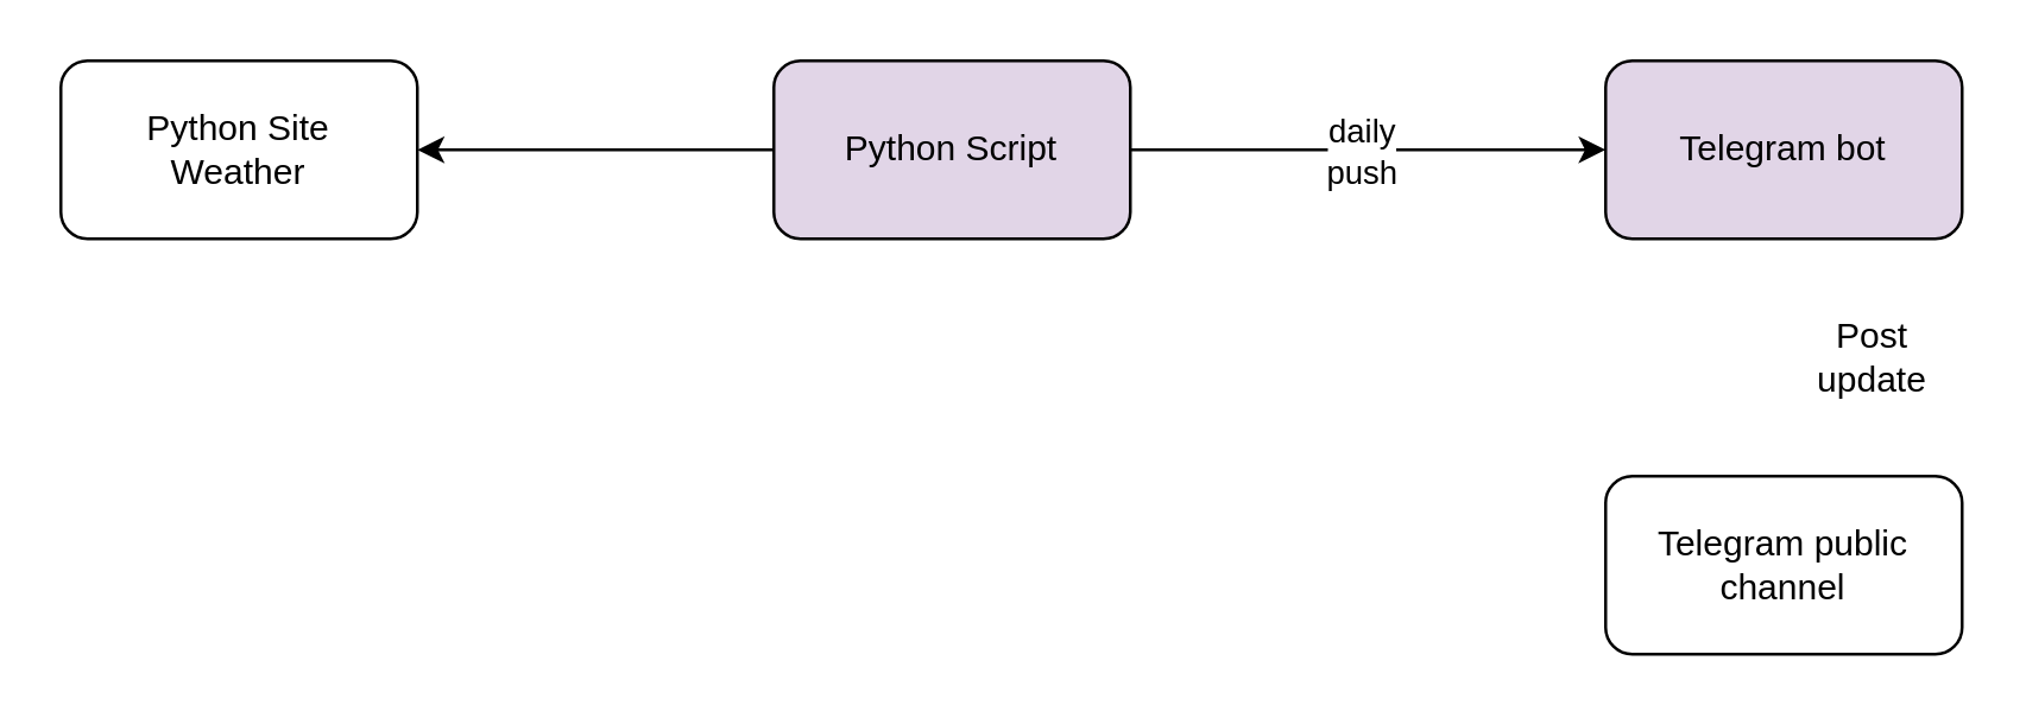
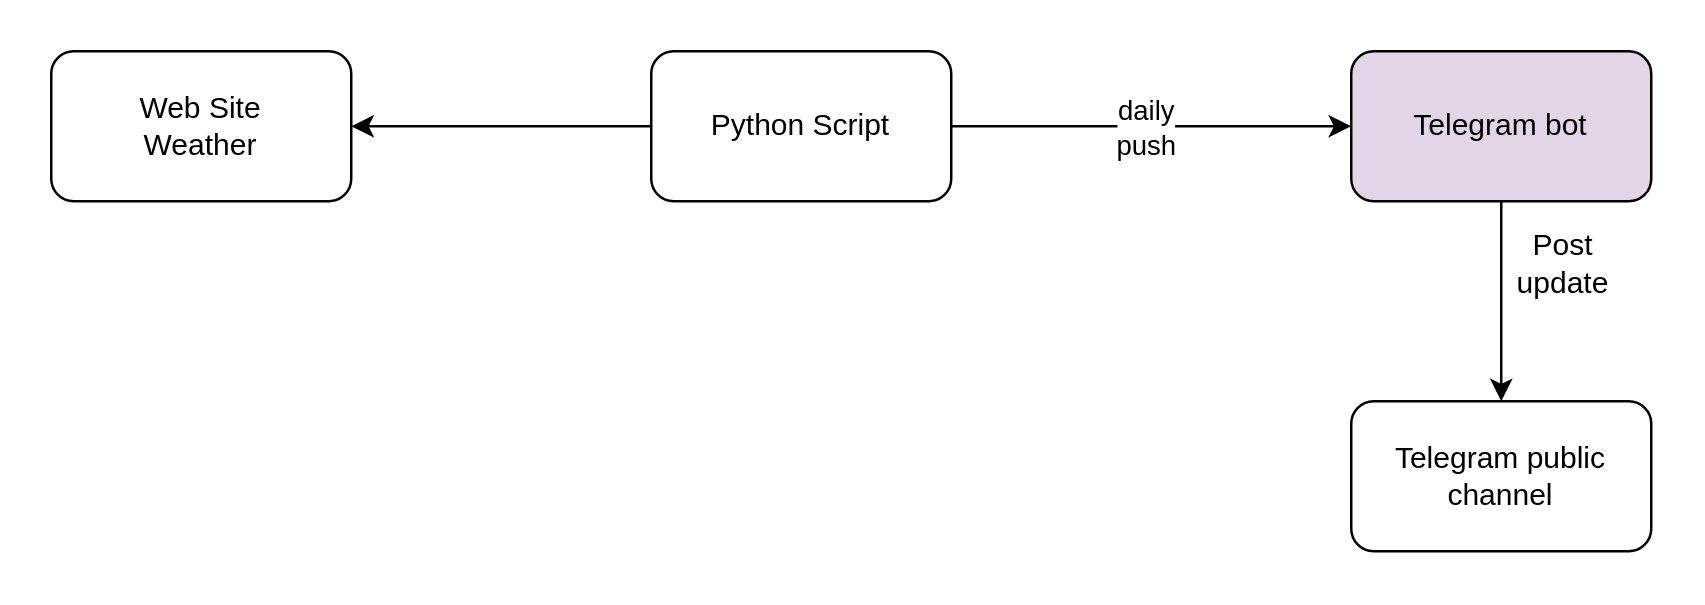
- <mxCell id="4" value="Python Site &lt;br&gt;Weather" style="rounded=1;whiteSpace=wrap;html=1;" parent="1" vertex="1"><mxGeometry x="20" y="20" width="120" height="60" as="geometry" /></mxCell>
+ <mxCell id="4" value="Web Site &lt;br&gt;Weather" style="rounded=1;whiteSpace=wrap;html=1;" parent="1" vertex="1"><mxGeometry x="20" y="20" width="120" height="60" as="geometry" /></mxCell>
- <mxCell id="3" value="Python Script" style="rounded=1;whiteSpace=wrap;html=1;fillColor=#e1d5e7;" parent="1" vertex="1"><mxGeometry x="260" y="20" width="120" height="60" as="geometry" /></mxCell>
+ <mxCell id="3" value="Python Script" style="rounded=1;whiteSpace=wrap;html=1;" parent="1" vertex="1"><mxGeometry x="260" y="20" width="120" height="60" as="geometry" /></mxCell>
+ <mxCell id="8" value="" style="endArrow=classic;html=1;exitX=0.5;exitY=1;exitDx=0;exitDy=0;entryX=0.5;entryY=0;entryDx=0;entryDy=0;" edge="1" parent="1" source="2" target="5"><mxGeometry width="50" height="50" relative="1" as="geometry"><mxPoint x="300" y="90" as="sourcePoint" /><mxPoint x="350" y="40" as="targetPoint" /></mxGeometry></mxCell>
- <mxCell id="9" value="Post update" style="text;html=1;strokeColor=none;fillColor=none;align=center;verticalAlign=middle;whiteSpace=wrap;rounded=0;" vertex="1" parent="1"><mxGeometry x="610" y="110" width="40" height="20" as="geometry" /></mxCell>
+ <mxCell id="9" value="Post update" style="text;html=1;strokeColor=none;fillColor=none;align=center;verticalAlign=middle;whiteSpace=wrap;rounded=0;" vertex="1" parent="1"><mxGeometry x="605" y="95" width="40" height="20" as="geometry" /></mxCell>
